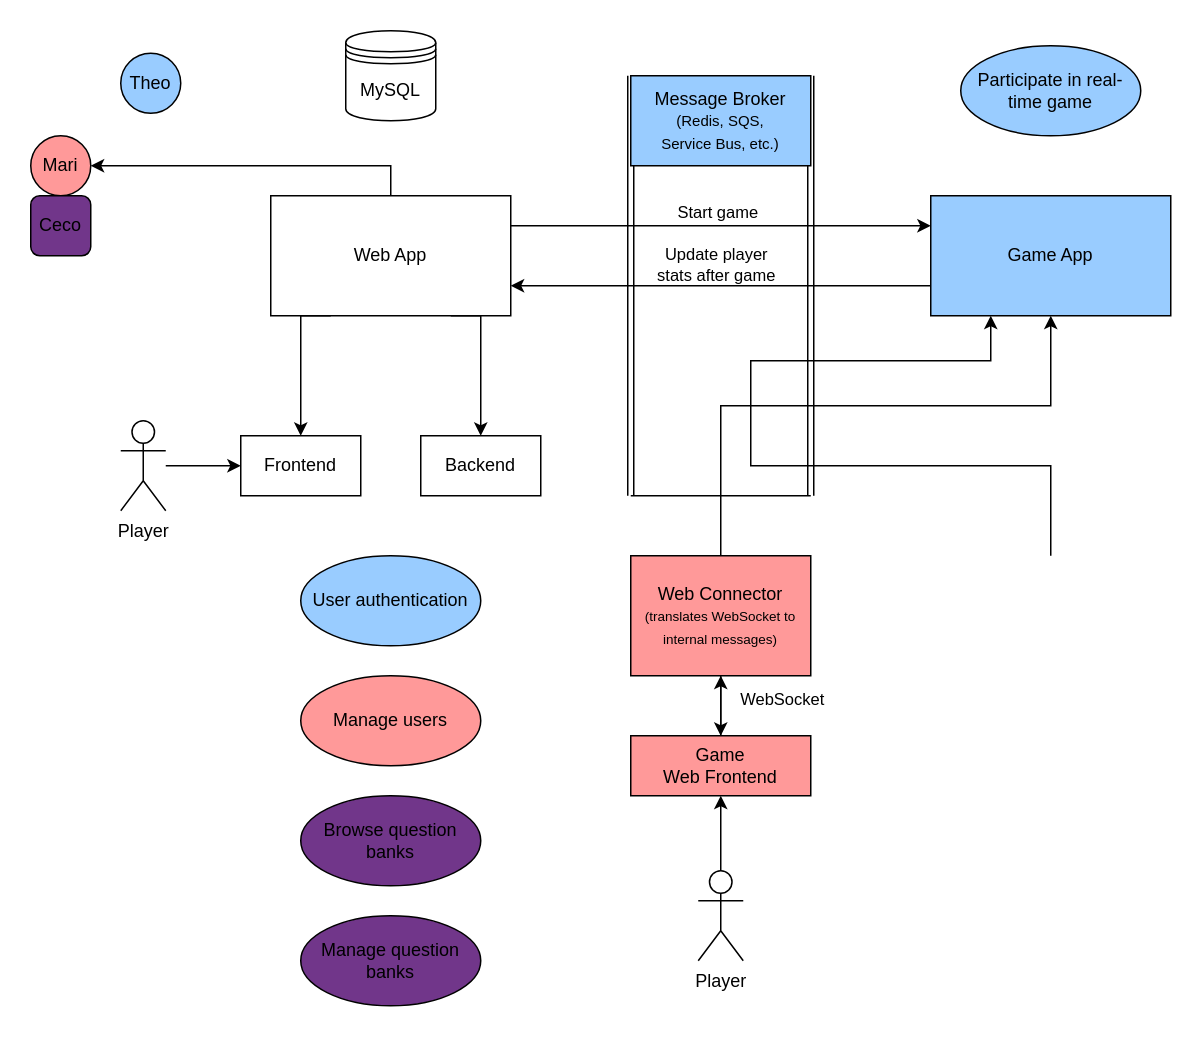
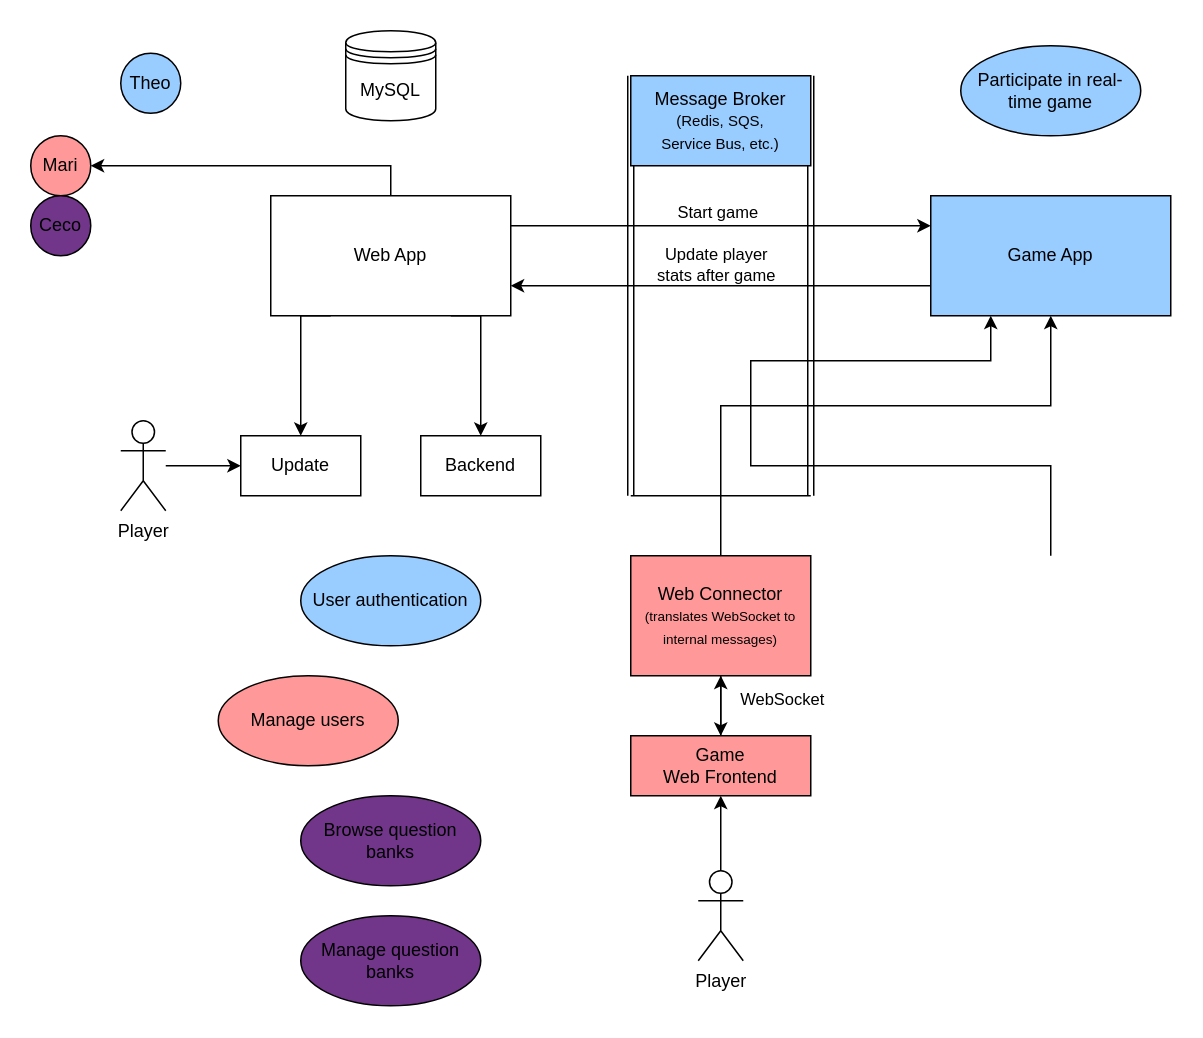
- <mxCell id="36" value="Ceco" style="whiteSpace=wrap;html=1;aspect=fixed;fillColor=#71368A;rounded=1;" parent="1" vertex="1"><mxGeometry x="20" y="130" width="40" height="40" as="geometry" /></mxCell>
+ <mxCell id="36" value="Ceco" style="ellipse;whiteSpace=wrap;html=1;aspect=fixed;fillColor=#71368A;" parent="1" vertex="1"><mxGeometry x="20" y="130" width="40" height="40" as="geometry" /></mxCell>
- <mxCell id="11" value="Frontend" style="rounded=0;whiteSpace=wrap;html=1;" parent="1" vertex="1"><mxGeometry x="160" y="290" width="80" height="40" as="geometry" /></mxCell>
+ <mxCell id="11" value="Update" style="rounded=0;whiteSpace=wrap;html=1;" parent="1" vertex="1"><mxGeometry x="160" y="290" width="80" height="40" as="geometry" /></mxCell>
- <mxCell id="15" value="Manage users" style="ellipse;whiteSpace=wrap;html=1;fillColor=#FF9999;" parent="1" vertex="1"><mxGeometry x="200" y="450" width="120" height="60" as="geometry" /></mxCell>
+ <mxCell id="15" value="Manage users" style="ellipse;whiteSpace=wrap;html=1;fillColor=#FF9999;" parent="1" vertex="1"><mxGeometry x="145" y="450" width="120" height="60" as="geometry" /></mxCell>
